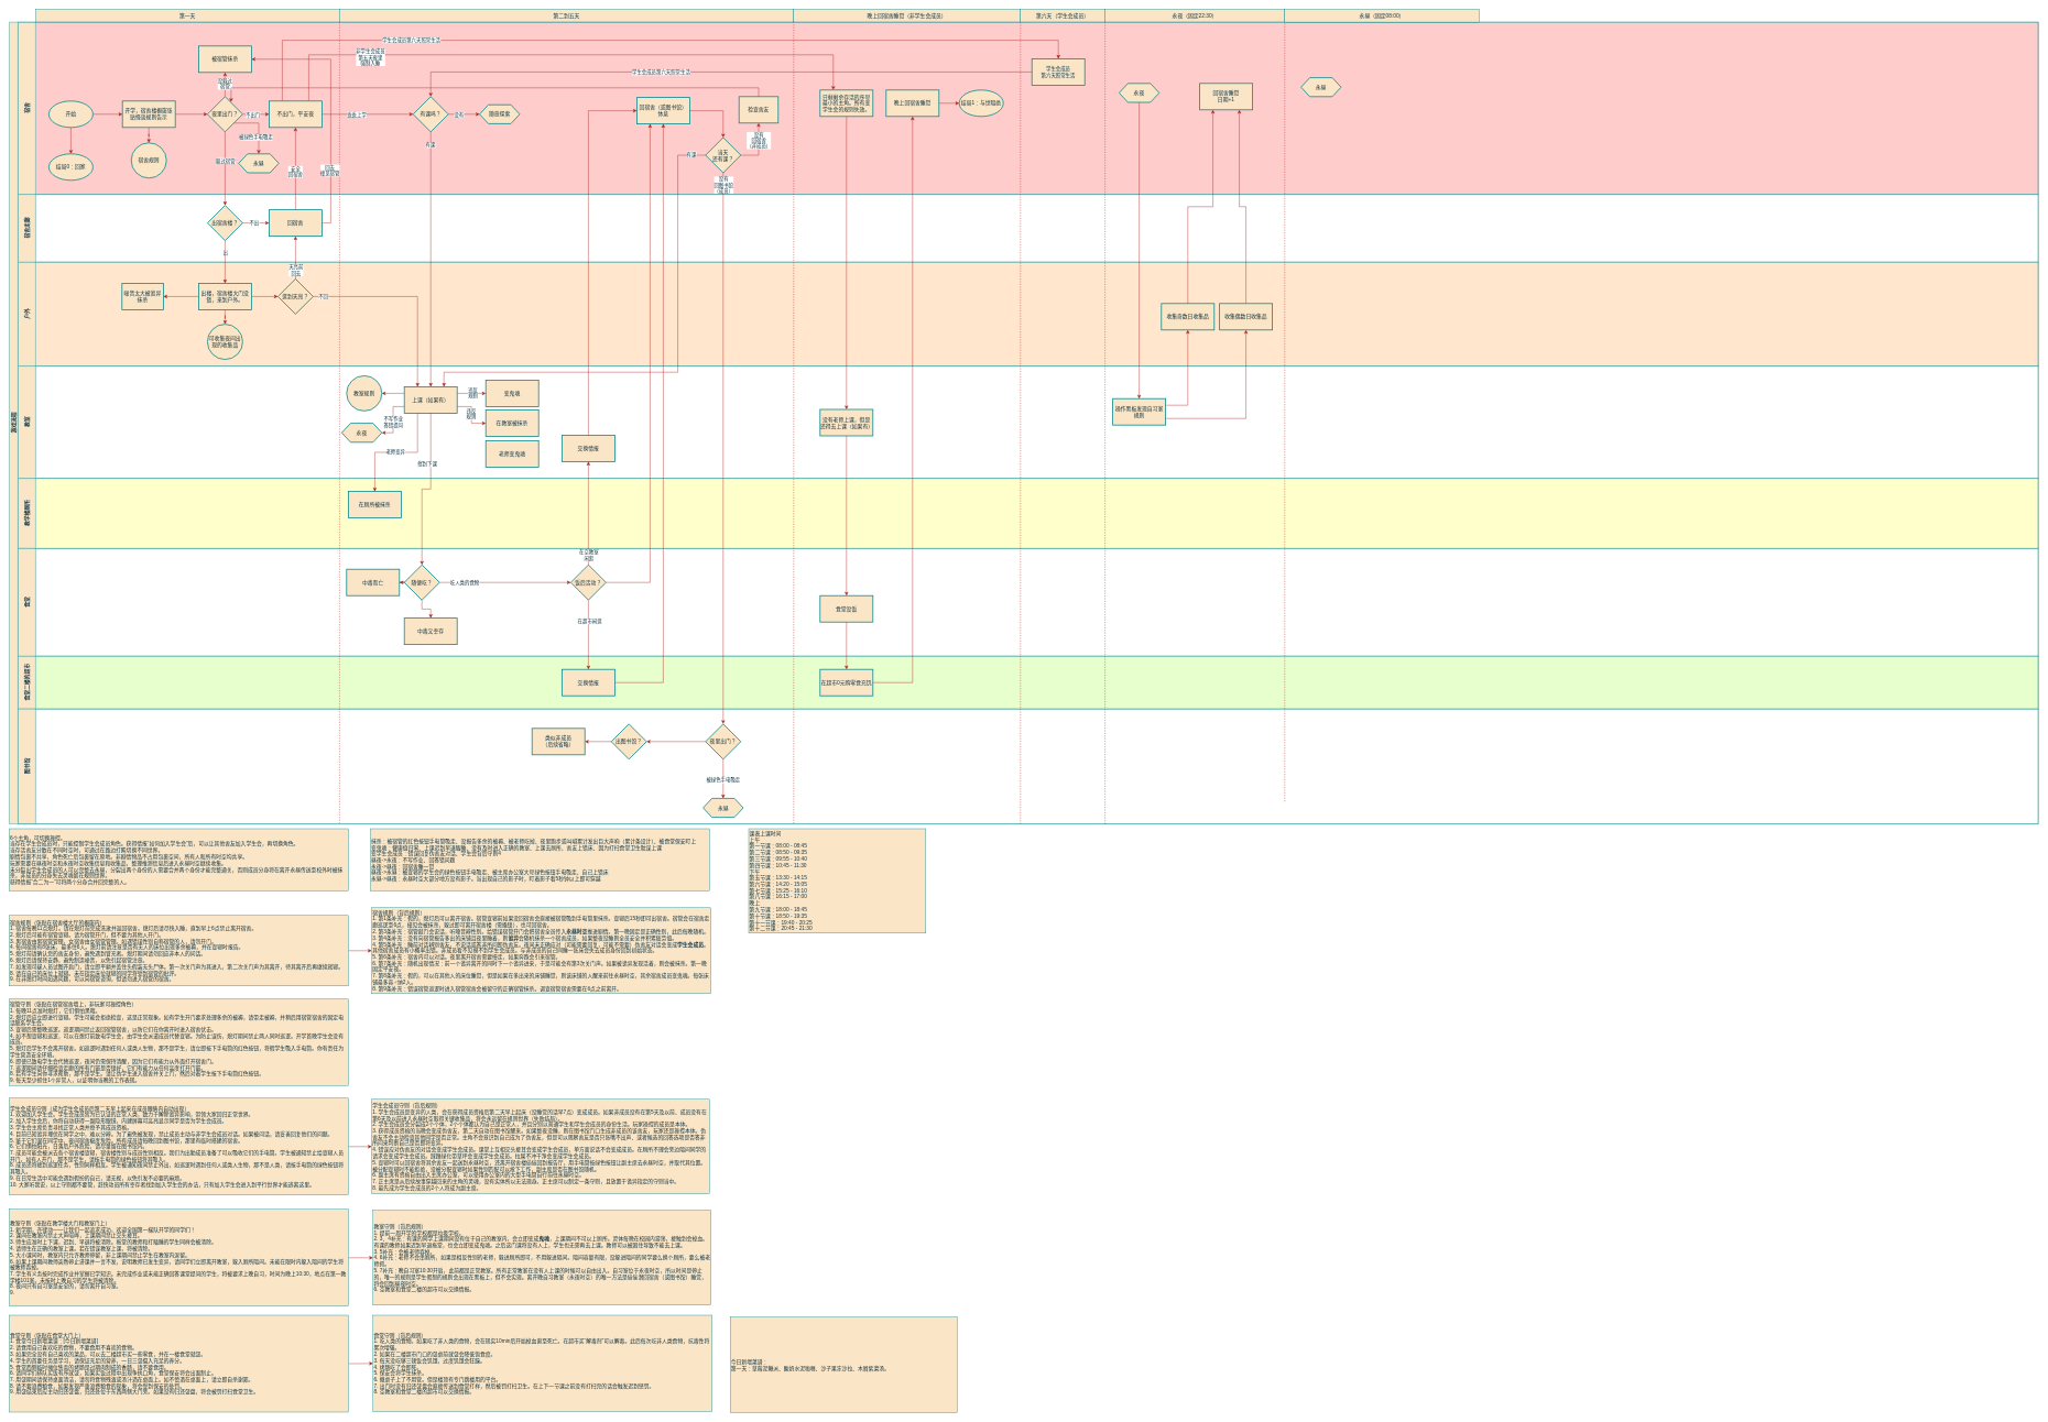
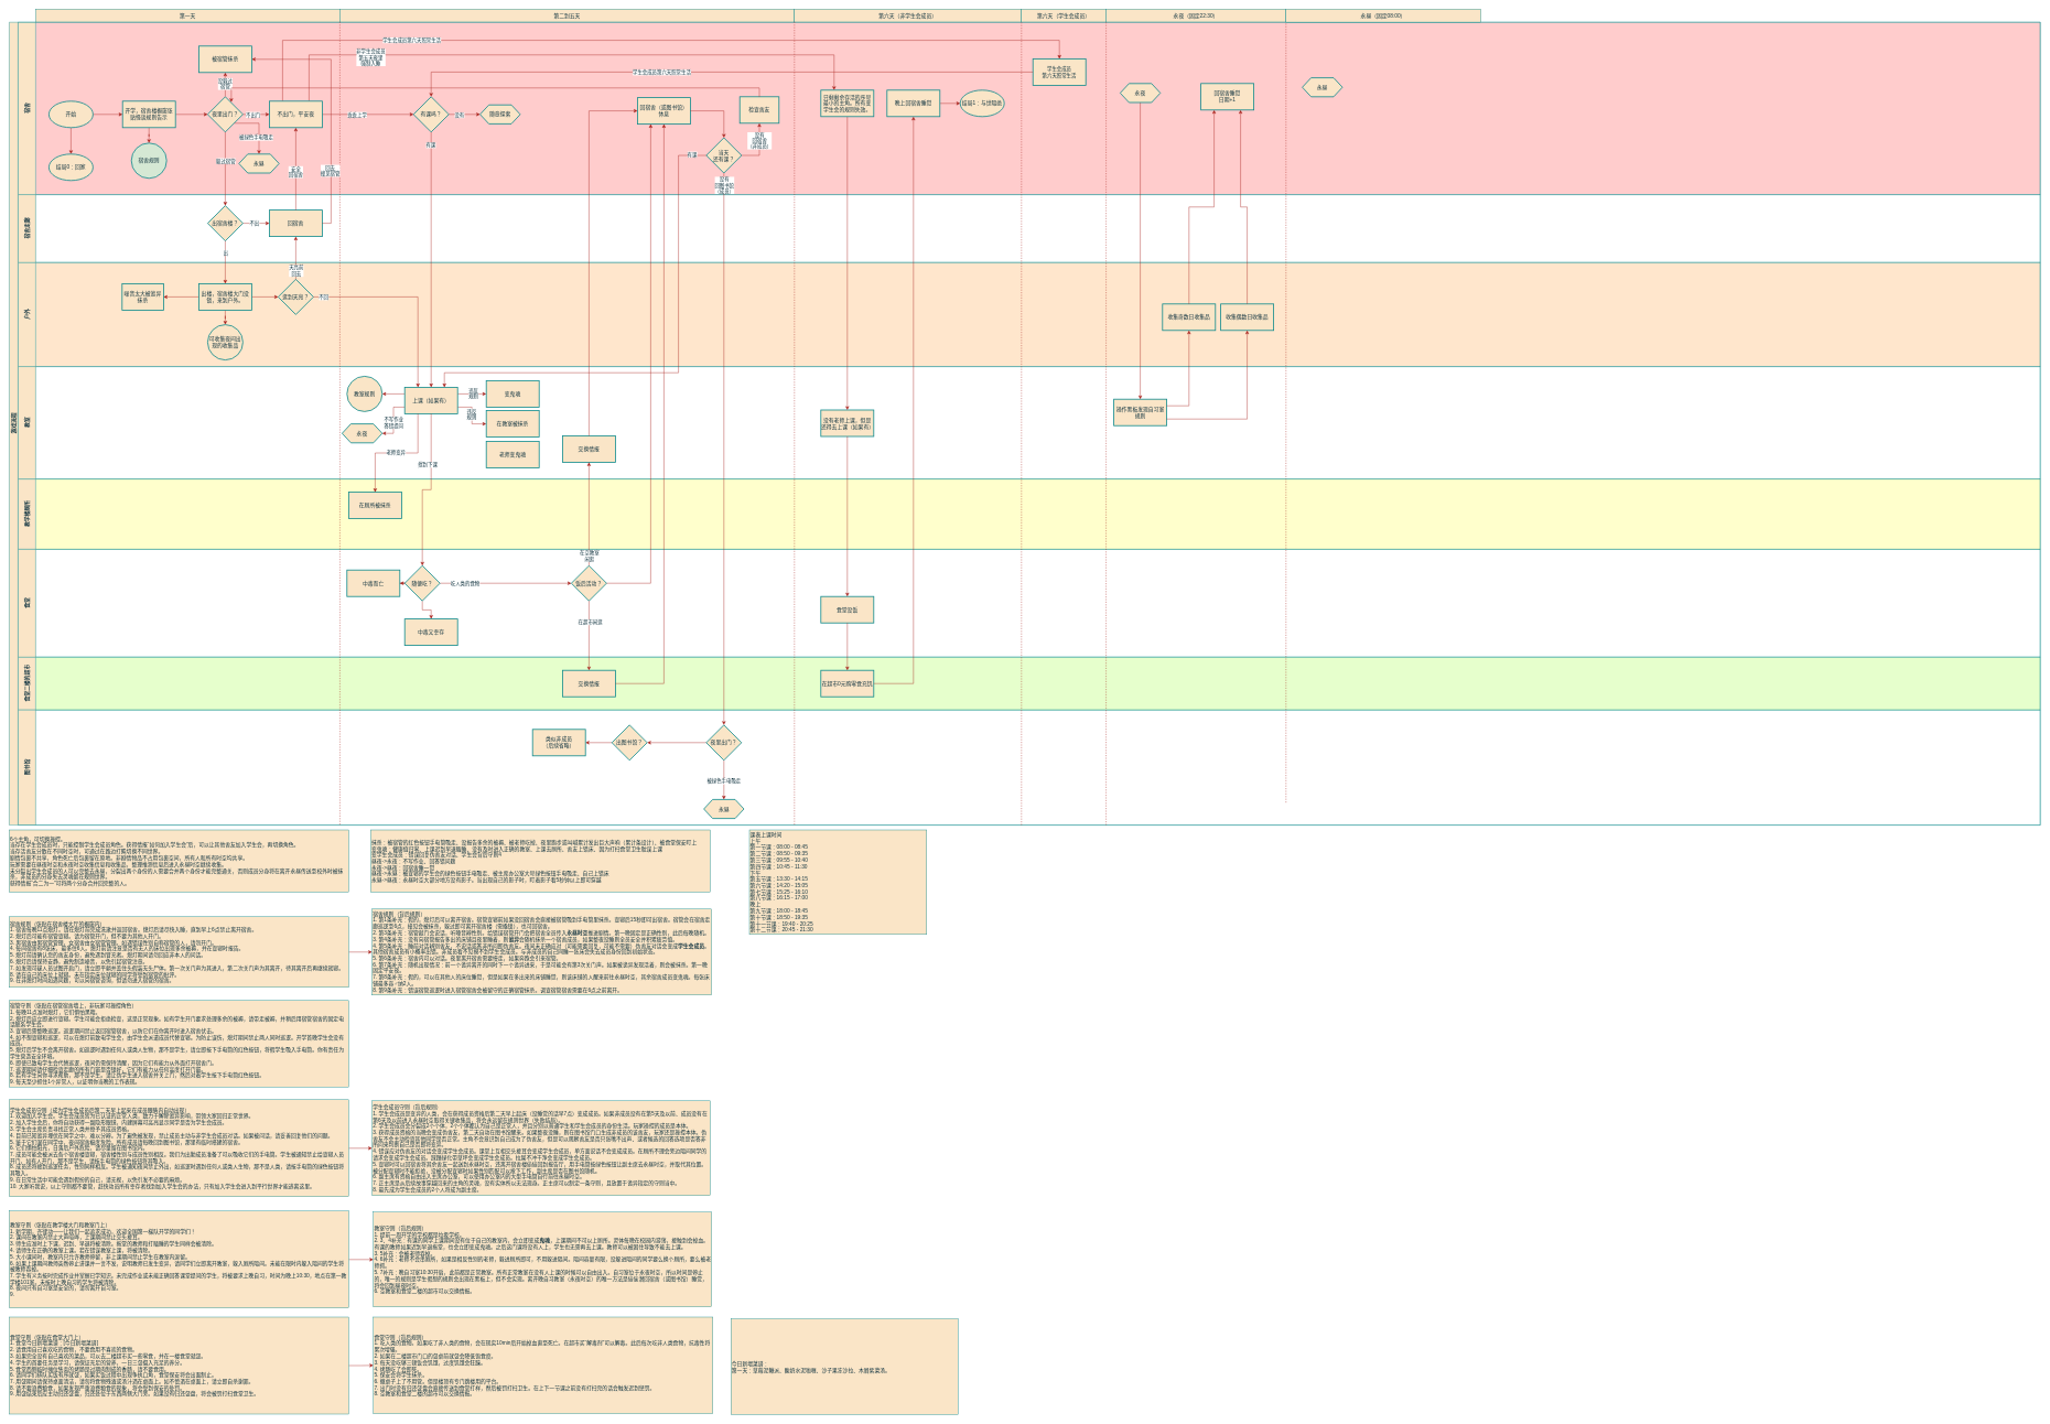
- <mxCell id="20" value="晚上回宿舍睡觉（非学生会成员）" style="rounded=0;whiteSpace=wrap;html=1;strokeColor=#0F8B8D;fontColor=#143642;fillColor=#FAE5C7;labelBackgroundColor=none;" vertex="1" parent="2"><mxGeometry x="1781" width="515" height="30" as="geometry" /></mxCell>
+ <mxCell id="20" value="第六天（非学生会成员）" style="rounded=0;whiteSpace=wrap;html=1;strokeColor=#0F8B8D;fontColor=#143642;fillColor=#FAE5C7;labelBackgroundColor=none;" vertex="1" parent="2"><mxGeometry x="1781" width="515" height="30" as="geometry" /></mxCell>
- <mxCell id="136" value="宿舍规则" style="ellipse;whiteSpace=wrap;html=1;strokeWidth=2;labelBackgroundColor=none;fillColor=#FAE5C7;strokeColor=#0F8B8D;fontColor=#143642;" parent="1" vertex="1"><mxGeometry x="297" y="324" width="80" height="80" as="geometry" /></mxCell>
+ <mxCell id="136" value="宿舍规则" style="ellipse;whiteSpace=wrap;html=1;strokeWidth=2;labelBackgroundColor=none;fillColor=#d5e8d4;strokeColor=#0F8B8D;fontColor=#143642;" parent="1" vertex="1"><mxGeometry x="297" y="324" width="80" height="80" as="geometry" /></mxCell>
